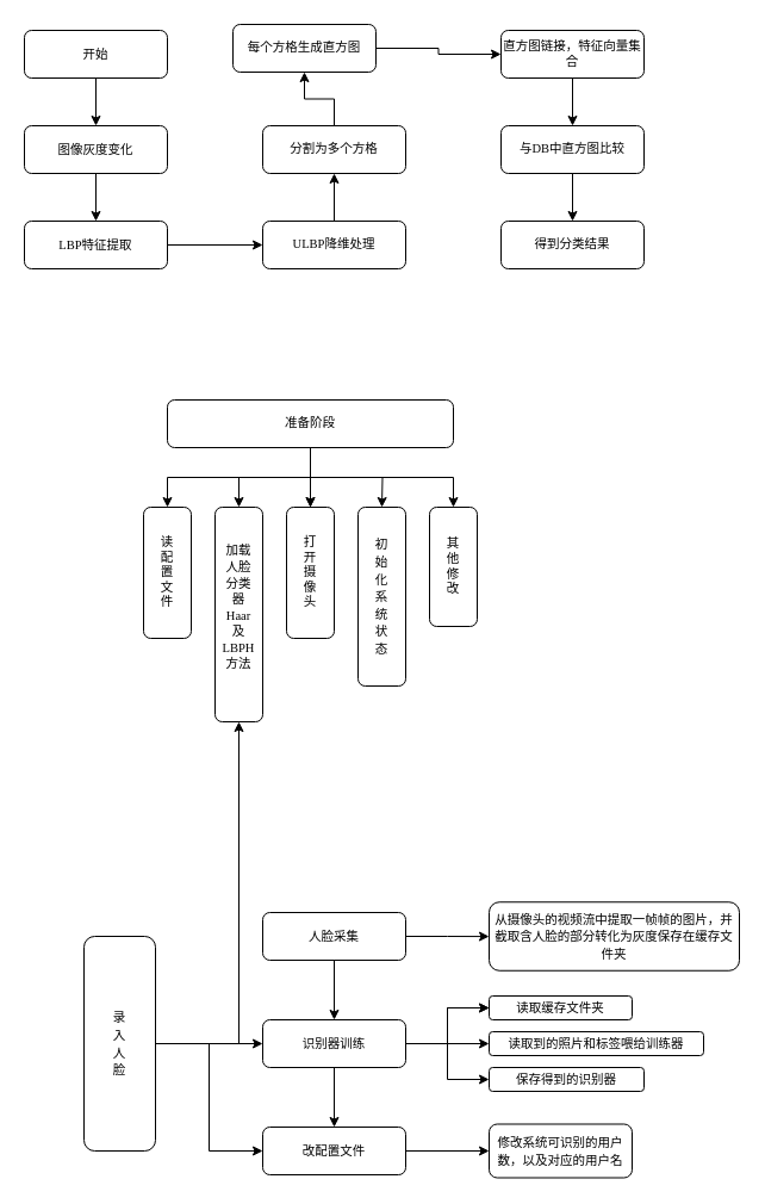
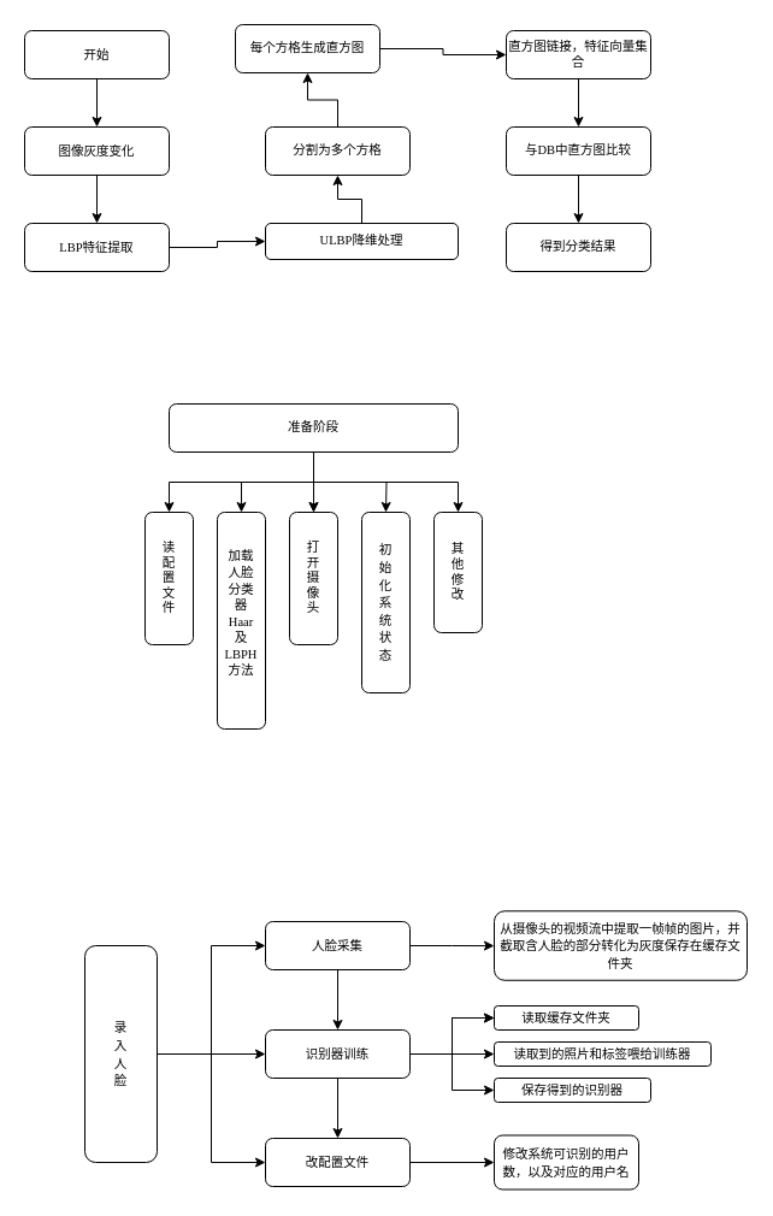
- <mxCell id="9" value="ULBP降维处理" style="rounded=1;whiteSpace=wrap;fontFamily=simsun;fontSize=10.5;" vertex="1" parent="1"><mxGeometry x="220" y="185" width="120" height="40" as="geometry" /></mxCell>
+ <mxCell id="9" value="ULBP降维处理" style="rounded=1;whiteSpace=wrap;fontFamily=simsun;fontSize=10.5;" vertex="1" parent="1"><mxGeometry x="220" y="185" width="160" height="30" as="geometry" /></mxCell>
- <mxCell id="32" style="edgeStyle=orthogonalEdgeStyle;rounded=0;orthogonalLoop=1;jettySize=auto;html=1;exitX=1;exitY=0.5;exitDx=0;exitDy=0;" edge="1" parent="1" source="34" target="27"><mxGeometry relative="1" as="geometry" /></mxCell>
+ <mxCell id="32" style="edgeStyle=orthogonalEdgeStyle;rounded=0;orthogonalLoop=1;jettySize=auto;html=1;exitX=1;exitY=0.5;exitDx=0;exitDy=0;entryX=0;entryY=0.5;entryDx=0;entryDy=0;" edge="1" parent="1" source="34" target="43"><mxGeometry relative="1" as="geometry" /></mxCell>
